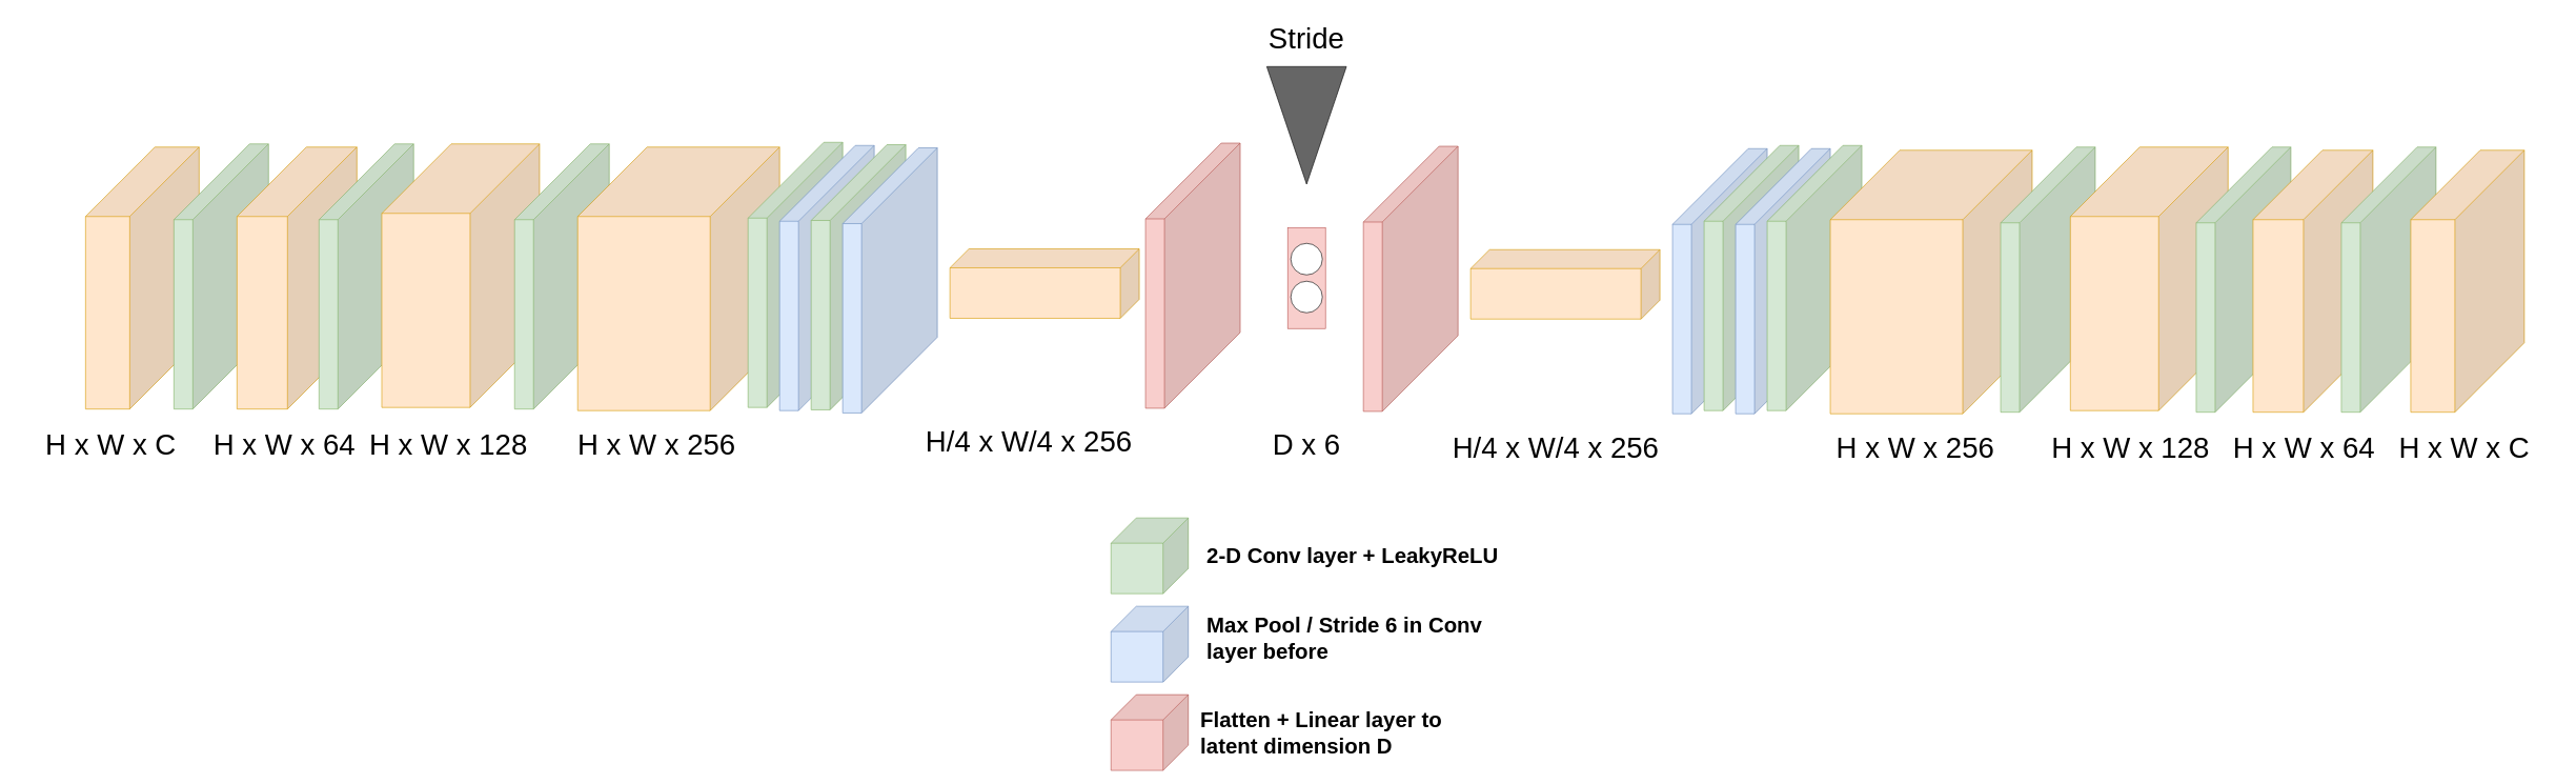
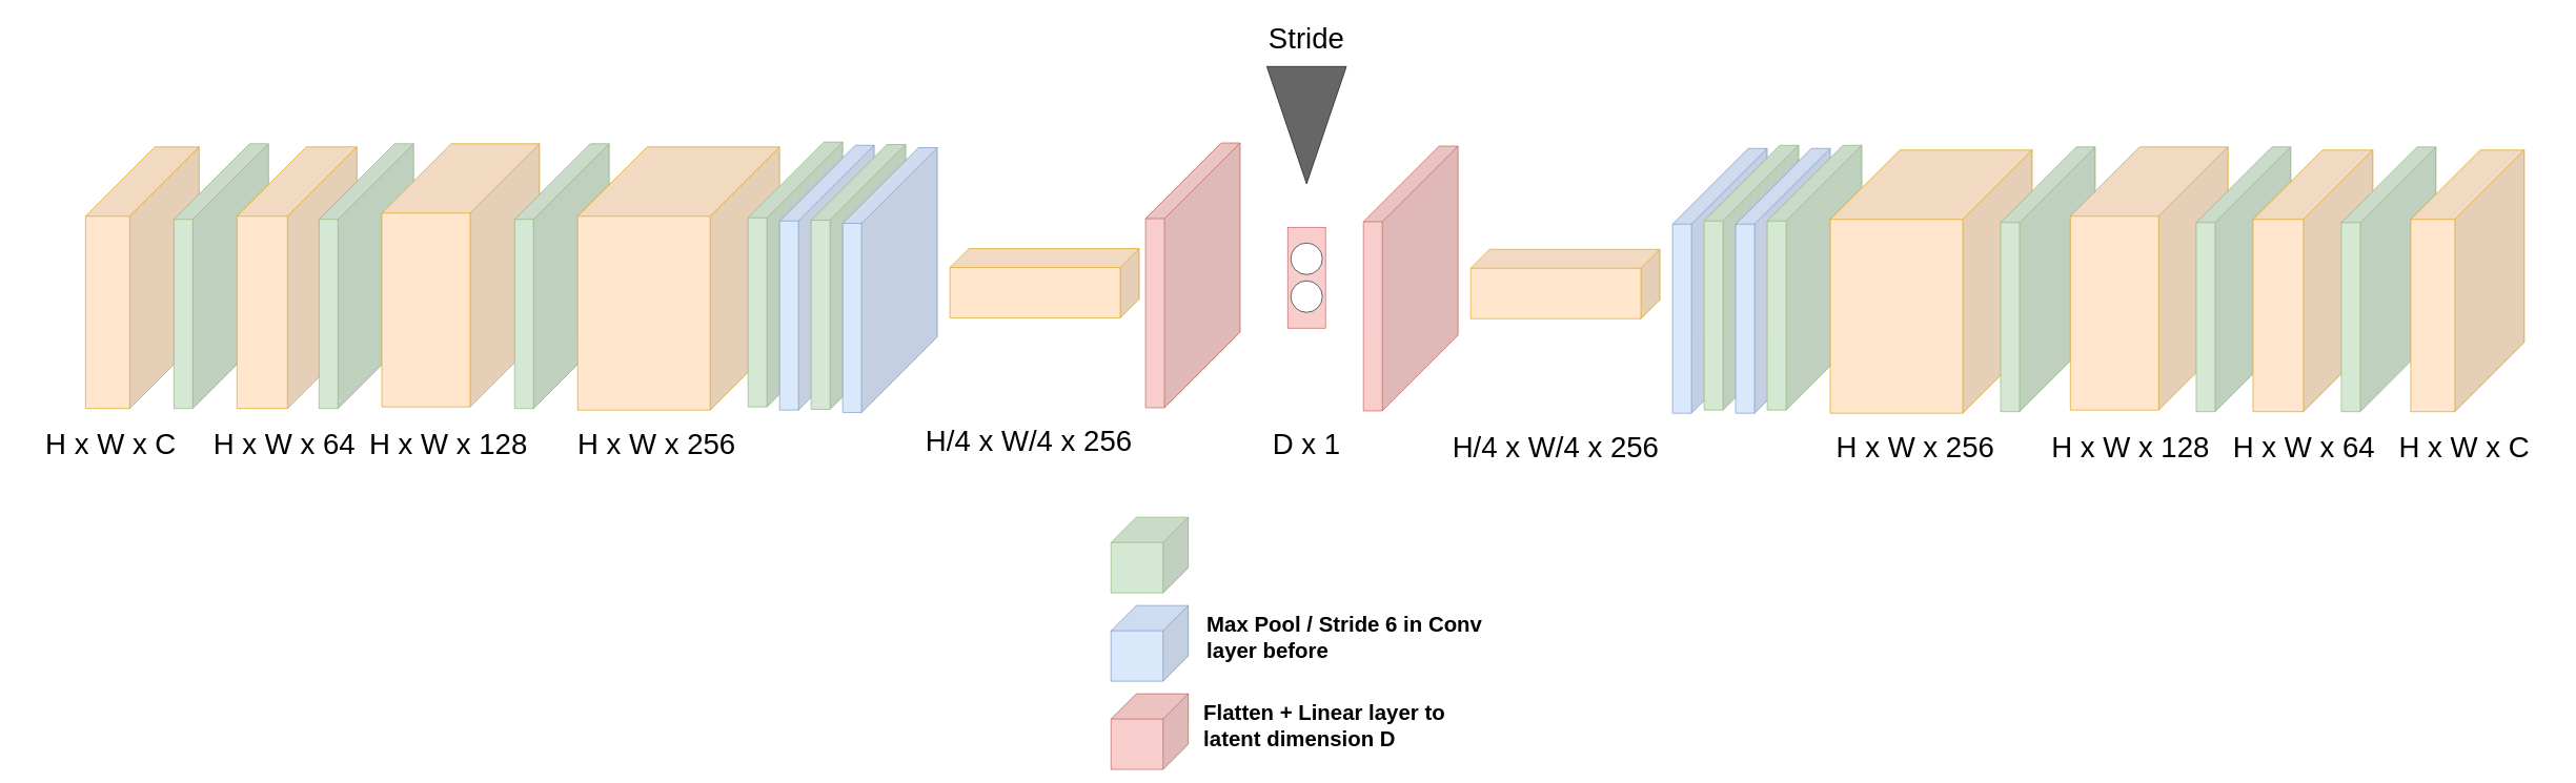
- <mxCell id="15" value="D x 6" style="text;html=1;strokeColor=none;fillColor=none;align=center;verticalAlign=middle;whiteSpace=wrap;rounded=0;fontSize=46;" vertex="1" parent="1"><mxGeometry x="1905" y="655" width="330" height="100" as="geometry" /></mxCell>
+ <mxCell id="15" value="D x 1" style="text;html=1;strokeColor=none;fillColor=none;align=center;verticalAlign=middle;whiteSpace=wrap;rounded=0;fontSize=46;" vertex="1" parent="1"><mxGeometry x="1905" y="655" width="330" height="100" as="geometry" /></mxCell>
- <mxCell id="6" value="2-D Conv layer + LeakyReLU" style="text;html=1;strokeColor=none;fillColor=none;align=left;verticalAlign=middle;whiteSpace=wrap;rounded=0;fontStyle=1;fontSize=34;" parent="4" vertex="1"><mxGeometry x="150" y="1.137e-13" width="469" height="120" as="geometry" /></mxCell>
- <mxCell id="17" value="Flatten + Linear layer to latent dimension D" style="text;html=1;strokeColor=none;fillColor=none;align=left;verticalAlign=middle;whiteSpace=wrap;rounded=0;fontStyle=1;fontSize=34;" vertex="1" parent="1"><mxGeometry x="1900" y="1100" width="469" height="120" as="geometry" /></mxCell>
+ <mxCell id="17" value="Flatten + Linear layer to latent dimension D" style="text;html=1;strokeColor=none;fillColor=none;align=left;verticalAlign=middle;whiteSpace=wrap;rounded=0;fontStyle=1;fontSize=34;" vertex="1" parent="1"><mxGeometry x="1905" y="1090" width="469" height="120" as="geometry" /></mxCell>
